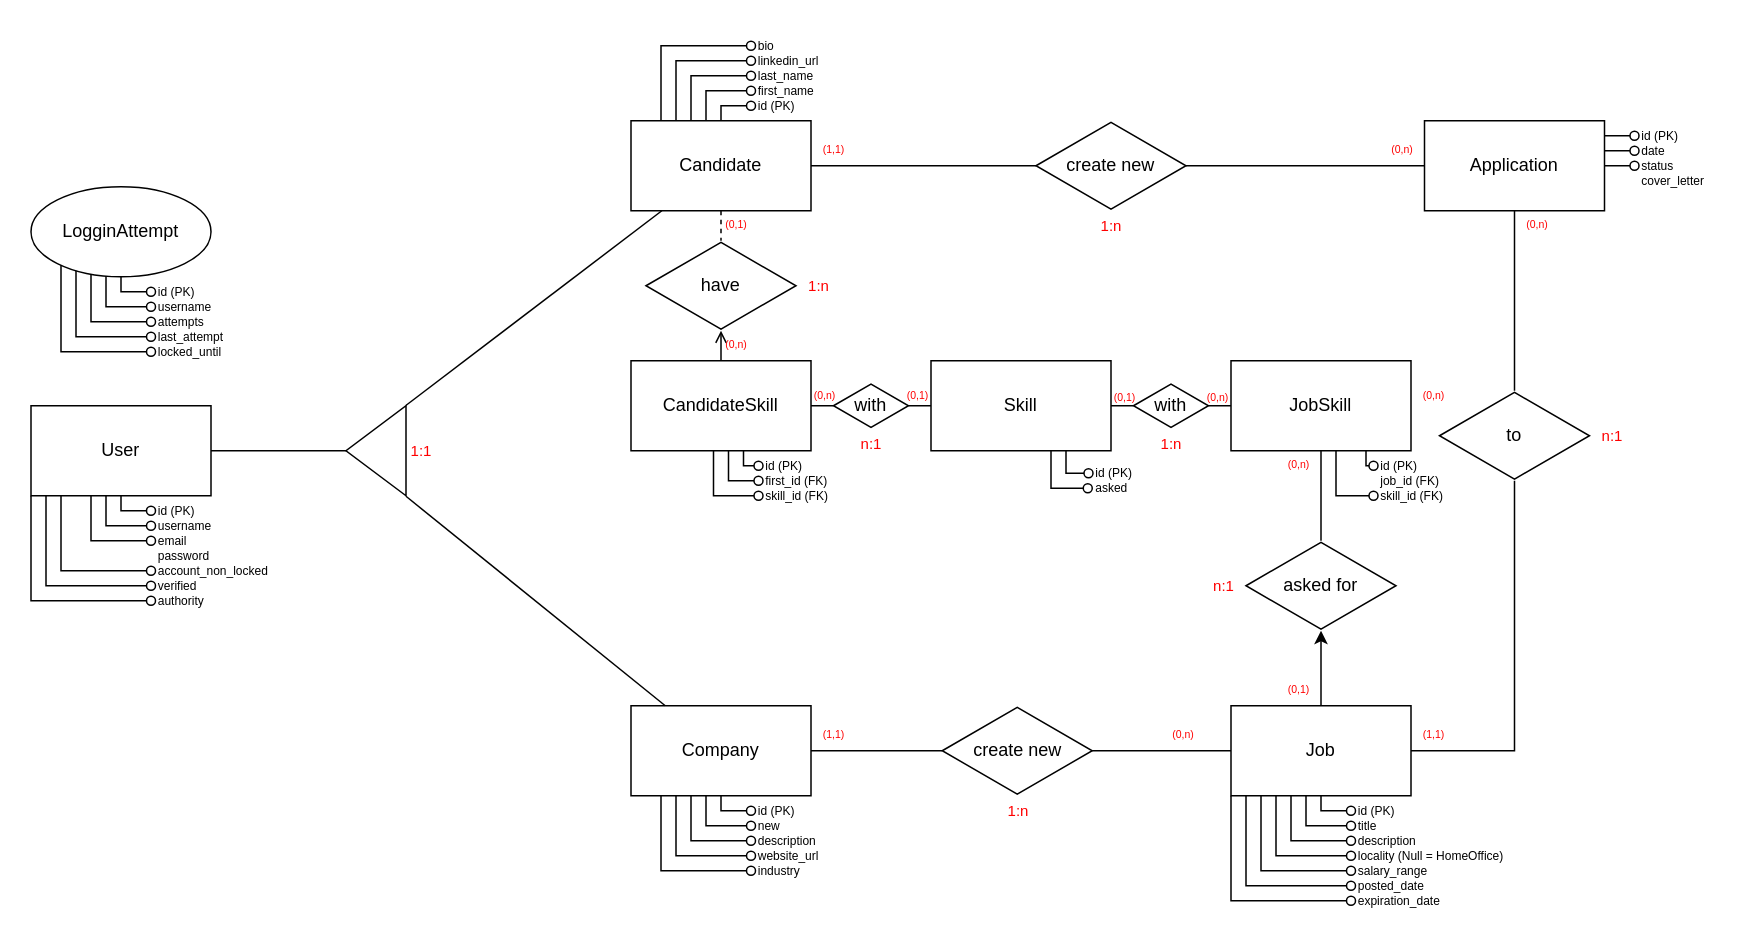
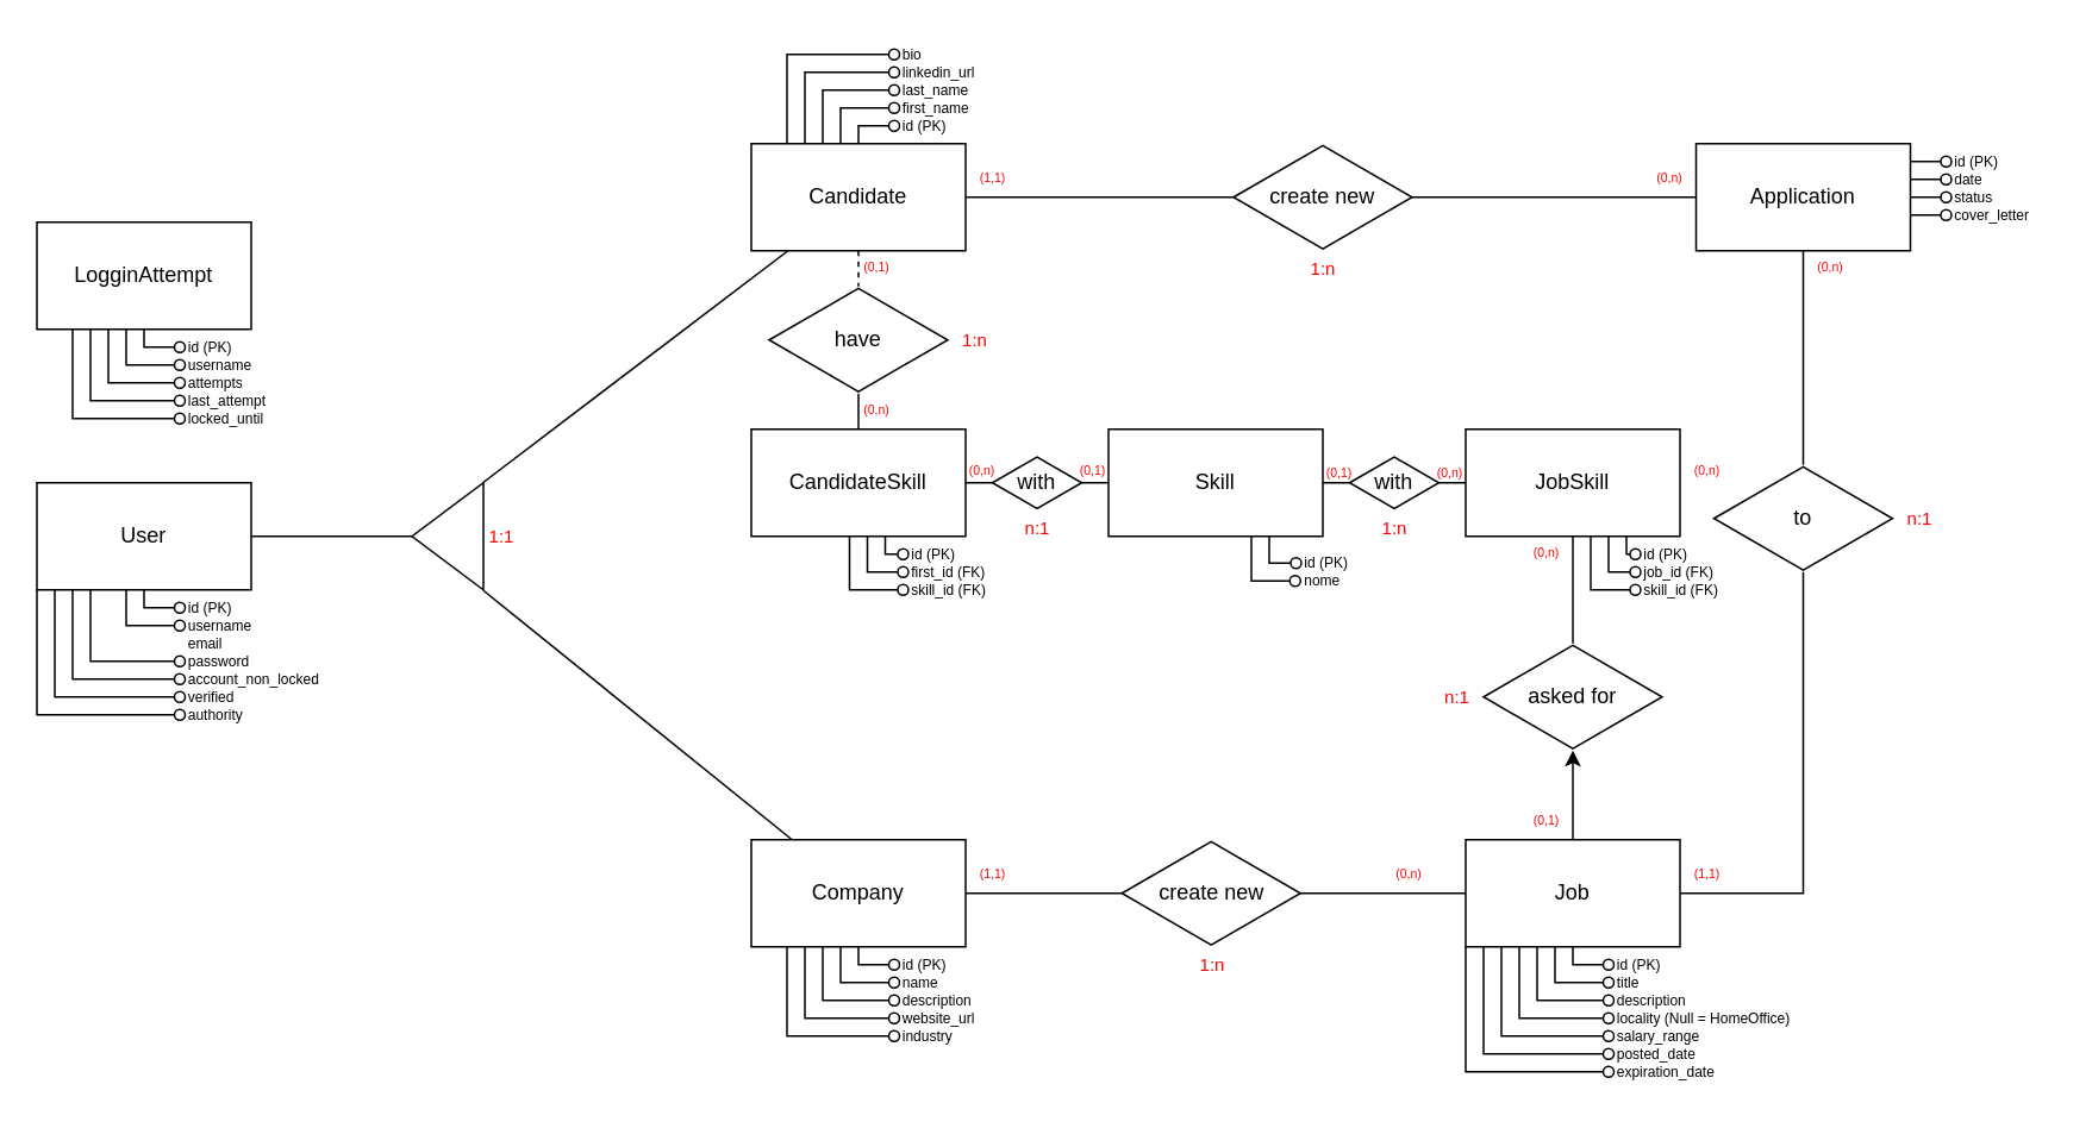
+ <mxCell id="84" value="" style="edgeStyle=segmentEdgeStyle;endArrow=oval;html=1;curved=0;rounded=0;endSize=6;startSize=6;endFill=0;" edge="1" parent="75" source="76" target="80"><mxGeometry width="50" height="50" relative="1" as="geometry"><mxPoint x="50" y="70" as="sourcePoint" /><mxPoint x="90" y="120" as="targetPoint" /><Array as="points"><mxPoint x="130" y="40" /><mxPoint x="130" y="40" /></Array></mxGeometry></mxCell>
- <mxCell id="33" value="LogginAttempt" style="ellipse;whiteSpace=wrap;html=1;" vertex="1" parent="32"><mxGeometry width="120" height="60" as="geometry" /></mxCell>
+ <mxCell id="33" value="LogginAttempt" style="rounded=0;whiteSpace=wrap;html=1;" vertex="1" parent="32"><mxGeometry width="120" height="60" as="geometry" /></mxCell>
- <mxCell id="104" value="" style="endArrow=open;html=1;rounded=0;" edge="1" parent="1" source="118" target="102"><mxGeometry width="50" height="50" relative="1" as="geometry"><mxPoint x="507" y="150" as="sourcePoint" /><mxPoint x="523" y="180" as="targetPoint" /></mxGeometry></mxCell>
+ <mxCell id="104" value="" style="endArrow=none;html=1;rounded=0;" edge="1" parent="1" source="118" target="102"><mxGeometry width="50" height="50" relative="1" as="geometry"><mxPoint x="507" y="150" as="sourcePoint" /><mxPoint x="523" y="180" as="targetPoint" /></mxGeometry></mxCell>
+ <mxCell id="134" value="" style="edgeStyle=segmentEdgeStyle;endArrow=oval;html=1;curved=0;rounded=0;endSize=6;startSize=6;endFill=0;" edge="1" parent="129" source="130" target="132"><mxGeometry width="50" height="50" relative="1" as="geometry"><mxPoint x="70" y="70" as="sourcePoint" /><mxPoint x="90" y="80" as="targetPoint" /><Array as="points"><mxPoint x="80" y="80" /></Array></mxGeometry></mxCell>
- <mxCell id="140" value="asked" style="text;html=1;align=left;verticalAlign=middle;resizable=0;points=[];autosize=1;strokeColor=none;fillColor=none;fontSize=8;spacingLeft=5;spacing=0;" vertex="1" parent="1"><mxGeometry x="724.5" y="315" width="40" height="20" as="geometry" /></mxCell>
+ <mxCell id="140" value="nome" style="text;html=1;align=left;verticalAlign=middle;resizable=0;points=[];autosize=1;strokeColor=none;fillColor=none;fontSize=8;spacingLeft=5;spacing=0;" vertex="1" parent="1"><mxGeometry x="724.5" y="315" width="40" height="20" as="geometry" /></mxCell>
- <mxCell id="57" value="" style="edgeStyle=segmentEdgeStyle;endArrow=oval;html=1;curved=0;rounded=0;endSize=6;startSize=6;endFill=0;" edge="1" parent="47" source="48" target="51"><mxGeometry width="50" height="50" relative="1" as="geometry"><mxPoint x="80" y="70" as="sourcePoint" /><mxPoint x="90" y="100" as="targetPoint" /><Array as="points"><mxPoint x="40" y="90" /></Array></mxGeometry></mxCell>
+ <mxCell id="58" value="" style="edgeStyle=segmentEdgeStyle;endArrow=oval;html=1;curved=0;rounded=0;endSize=6;startSize=6;endFill=0;" edge="1" parent="47" source="48" target="52"><mxGeometry width="50" height="50" relative="1" as="geometry"><mxPoint x="50" y="70" as="sourcePoint" /><mxPoint x="90" y="120" as="targetPoint" /><Array as="points"><mxPoint x="30" y="100" /></Array></mxGeometry></mxCell>
- <mxCell id="5" value="new" style="text;html=1;align=left;verticalAlign=middle;resizable=0;points=[];autosize=1;strokeColor=none;fillColor=none;fontSize=8;spacingLeft=5;spacing=0;" vertex="1" parent="2"><mxGeometry x="80" y="70" width="40" height="20" as="geometry" /></mxCell>
+ <mxCell id="5" value="name" style="text;html=1;align=left;verticalAlign=middle;resizable=0;points=[];autosize=1;strokeColor=none;fillColor=none;fontSize=8;spacingLeft=5;spacing=0;" vertex="1" parent="2"><mxGeometry x="80" y="70" width="40" height="20" as="geometry" /></mxCell>
